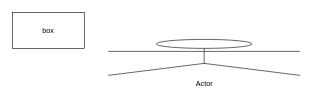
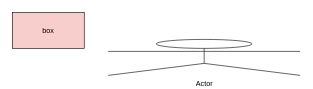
- <mxCell id="2" value="box" style="rounded=0;whiteSpace=wrap;html=1;" vertex="1" parent="1"><mxGeometry x="20" y="20" width="120" height="60" as="geometry" /></mxCell>
+ <mxCell id="2" value="box" style="rounded=0;whiteSpace=wrap;html=1;fillColor=#f8cecc;" vertex="1" parent="1"><mxGeometry x="20" y="20" width="120" height="60" as="geometry" /></mxCell>
